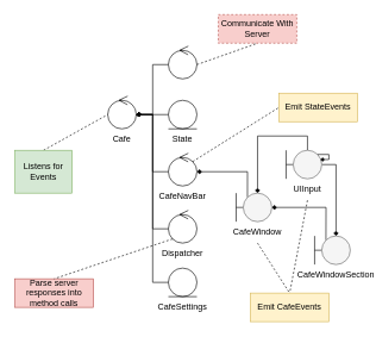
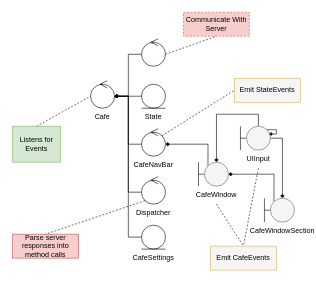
- <mxCell id="55" value="Emit StateEvents" style="rounded=0;whiteSpace=wrap;html=1;fillColor=#fff2cc;strokeColor=#d6b656;" parent="1" vertex="1"><mxGeometry x="390" y="130" width="110" height="40" as="geometry" /></mxCell>
+ <mxCell id="55" value="Emit StateEvents" style="rounded=0;whiteSpace=wrap;html=1;fillColor=#f5f5f5;strokeColor=#d6b656;" parent="1" vertex="1"><mxGeometry x="390" y="130" width="110" height="40" as="geometry" /></mxCell>
- <mxCell id="54" value="Emit CafeEvents" style="rounded=0;whiteSpace=wrap;html=1;fillColor=#fff2cc;strokeColor=#d6b656;" parent="1" vertex="1"><mxGeometry x="350" y="410" width="110" height="40" as="geometry" /></mxCell>
+ <mxCell id="54" value="Emit CafeEvents" style="rounded=0;whiteSpace=wrap;html=1;fillColor=#f5f5f5;strokeColor=#d6b656;" parent="1" vertex="1"><mxGeometry x="350" y="410" width="110" height="40" as="geometry" /></mxCell>
